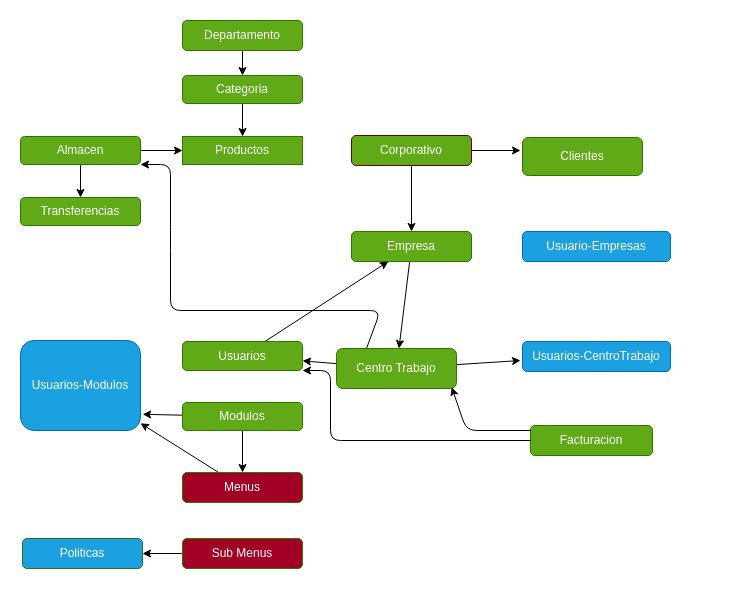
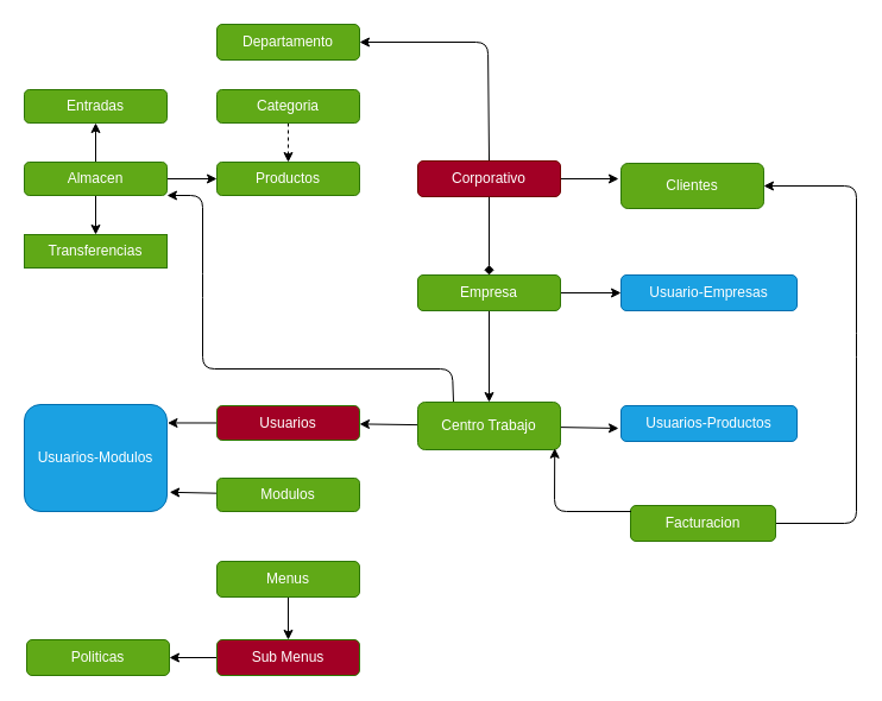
+ <mxCell id="4" style="edgeStyle=none;html=1;exitX=0.5;exitY=0;exitDx=0;exitDy=0;entryX=1;entryY=0.5;entryDx=0;entryDy=0;rounded=1;" parent="1" source="5" target="35" edge="1"><mxGeometry relative="1" as="geometry"><Array as="points"><mxPoint x="410" y="35" /></Array></mxGeometry></mxCell>
- <mxCell id="34" value="" style="edgeStyle=none;html=1;rounded=1;" parent="1" source="35" target="37" edge="1"><mxGeometry relative="1" as="geometry" /></mxCell>
+ <mxCell id="39" value="Entradas" style="rounded=1;whiteSpace=wrap;html=1;fillColor=#60a917;fontColor=#ffffff;strokeColor=#2D7600;" parent="1" vertex="1"><mxGeometry x="20" y="75" width="120" height="28" as="geometry" /></mxCell>
- <mxCell id="36" value="" style="edgeStyle=none;html=1;rounded=1;" parent="1" source="37" target="26" edge="1"><mxGeometry relative="1" as="geometry" /></mxCell>
+ <mxCell id="36" value="" style="edgeStyle=none;html=1;rounded=1;dashed=1;" parent="1" source="37" target="26" edge="1"><mxGeometry relative="1" as="geometry" /></mxCell>
+ <mxCell id="31" value="" style="edgeStyle=none;html=1;rounded=1;" parent="1" source="32" target="39" edge="1"><mxGeometry relative="1" as="geometry" /></mxCell>
- <mxCell id="26" value="Productos" style="whiteSpace=wrap;html=1;fillColor=#60a917;fontColor=#ffffff;strokeColor=#2D7600;rounded=0;" parent="1" vertex="1"><mxGeometry x="182" y="136" width="120" height="28" as="geometry" /></mxCell>
+ <mxCell id="26" value="Productos" style="rounded=1;whiteSpace=wrap;html=1;fillColor=#60a917;fontColor=#ffffff;strokeColor=#2D7600;" parent="1" vertex="1"><mxGeometry x="182" y="136" width="120" height="28" as="geometry" /></mxCell>
- <mxCell id="5" value="Corporativo" style="rounded=1;whiteSpace=wrap;html=1;fillColor=#60a917;fontColor=#ffffff;strokeColor=#6F0000;" parent="1" vertex="1"><mxGeometry x="351" y="135" width="120" height="30" as="geometry" /></mxCell>
+ <mxCell id="5" value="Corporativo" style="rounded=1;whiteSpace=wrap;html=1;fillColor=#a20025;fontColor=#ffffff;strokeColor=#6F0000;" parent="1" vertex="1"><mxGeometry x="351" y="135" width="120" height="30" as="geometry" /></mxCell>
- <mxCell id="38" value="Transferencias" style="rounded=1;whiteSpace=wrap;html=1;fillColor=#60a917;fontColor=#ffffff;strokeColor=#2D7600;" parent="1" vertex="1"><mxGeometry x="20" y="197" width="120" height="28" as="geometry" /></mxCell>
+ <mxCell id="38" value="Transferencias" style="whiteSpace=wrap;html=1;fillColor=#60a917;fontColor=#ffffff;strokeColor=#2D7600;rounded=0;" parent="1" vertex="1"><mxGeometry x="20" y="197" width="120" height="28" as="geometry" /></mxCell>
- <mxCell id="2" style="edgeStyle=none;html=1;exitX=0.5;exitY=1;exitDx=0;exitDy=0;entryX=0.5;entryY=0;entryDx=0;entryDy=0;rounded=1;" parent="1" source="5" target="8" edge="1"><mxGeometry relative="1" as="geometry" /></mxCell>
+ <mxCell id="2" style="edgeStyle=none;html=1;exitX=0.5;exitY=1;exitDx=0;exitDy=0;entryX=0.5;entryY=0;entryDx=0;entryDy=0;rounded=1;endArrow=diamond;" parent="1" source="5" target="8" edge="1"><mxGeometry relative="1" as="geometry" /></mxCell>
+ <mxCell id="6" value="" style="edgeStyle=none;html=1;rounded=1;" parent="1" source="8" target="22" edge="1"><mxGeometry relative="1" as="geometry" /></mxCell>
+ <mxCell id="27" style="edgeStyle=none;html=1;exitX=1;exitY=0.5;exitDx=0;exitDy=0;entryX=1;entryY=0.5;entryDx=0;entryDy=0;rounded=1;" parent="1" source="33" target="28" edge="1"><mxGeometry relative="1" as="geometry"><Array as="points"><mxPoint x="720" y="440" /><mxPoint x="720" y="290" /><mxPoint x="720" y="156" /></Array></mxGeometry></mxCell>
- <mxCell id="13" value="" style="edgeStyle=none;html=1;rounded=1;" parent="1" source="14" target="8" edge="1"><mxGeometry relative="1" as="geometry" /></mxCell>
+ <mxCell id="13" value="" style="edgeStyle=none;html=1;entryX=1.004;entryY=0.172;entryDx=0;entryDy=0;entryPerimeter=0;rounded=1;" parent="1" source="14" target="25" edge="1"><mxGeometry relative="1" as="geometry" /></mxCell>
- <mxCell id="14" value="Usuarios" style="rounded=1;whiteSpace=wrap;html=1;fillColor=#60a917;fontColor=#ffffff;strokeColor=#2D7600;" parent="1" vertex="1"><mxGeometry x="182" y="341" width="120" height="29" as="geometry" /></mxCell>
+ <mxCell id="14" value="Usuarios" style="rounded=1;whiteSpace=wrap;html=1;fillColor=#a20025;fontColor=#ffffff;strokeColor=#2D7600;" parent="1" vertex="1"><mxGeometry x="182" y="341" width="120" height="29" as="geometry" /></mxCell>
- <mxCell id="23" value="Usuarios-CentroTrabajo" style="rounded=1;whiteSpace=wrap;html=1;fillColor=#1ba1e2;fontColor=#ffffff;strokeColor=#006EAF;" parent="1" vertex="1"><mxGeometry x="522" y="341" width="148" height="30" as="geometry" /></mxCell>
+ <mxCell id="23" value="Usuarios-Productos" style="rounded=1;whiteSpace=wrap;html=1;fillColor=#1ba1e2;fontColor=#ffffff;strokeColor=#006EAF;" parent="1" vertex="1"><mxGeometry x="522" y="341" width="148" height="30" as="geometry" /></mxCell>
- <mxCell id="12" value="Centro Trabajo" style="rounded=1;whiteSpace=wrap;html=1;fillColor=#60a917;fontColor=#ffffff;strokeColor=#2D7600;" parent="1" vertex="1"><mxGeometry x="336" y="348" width="120" height="40" as="geometry" /></mxCell>
+ <mxCell id="12" value="Centro Trabajo" style="rounded=1;whiteSpace=wrap;html=1;fillColor=#60a917;fontColor=#ffffff;strokeColor=#2D7600;" parent="1" vertex="1"><mxGeometry x="351" y="338" width="120" height="40" as="geometry" /></mxCell>
- <mxCell id="41" value="" style="endArrow=classic;html=1;exitX=0;exitY=0.5;exitDx=0;exitDy=0;entryX=1;entryY=1;entryDx=0;entryDy=0;rounded=1;" parent="1" source="33" target="14" edge="1"><mxGeometry width="50" height="50" relative="1" as="geometry"><mxPoint x="610" y="340" as="sourcePoint" /><mxPoint x="660" y="290" as="targetPoint" /><Array as="points"><mxPoint x="330" y="440" /><mxPoint x="330" y="370" /></Array></mxGeometry></mxCell>
- <mxCell id="15" value="" style="edgeStyle=none;html=1;rounded=1;" parent="1" source="17" target="19" edge="1"><mxGeometry relative="1" as="geometry" /></mxCell>
- <mxCell id="18" value="" style="edgeStyle=none;html=1;rounded=1;" parent="1" source="19" target="25" edge="1"><mxGeometry relative="1" as="geometry" /></mxCell>
+ <mxCell id="18" value="" style="edgeStyle=none;html=1;rounded=1;" parent="1" source="19" target="21" edge="1"><mxGeometry relative="1" as="geometry" /></mxCell>
- <mxCell id="19" value="Menus" style="rounded=1;whiteSpace=wrap;html=1;fillColor=#a20025;fontColor=#ffffff;strokeColor=#2D7600;" parent="1" vertex="1"><mxGeometry x="182" y="472" width="120" height="30" as="geometry" /></mxCell>
+ <mxCell id="19" value="Menus" style="rounded=1;whiteSpace=wrap;html=1;fillColor=#60a917;fontColor=#ffffff;strokeColor=#2D7600;" parent="1" vertex="1"><mxGeometry x="182" y="472" width="120" height="30" as="geometry" /></mxCell>
- <mxCell id="24" value="Politicas" style="rounded=1;whiteSpace=wrap;html=1;fillColor=#1ba1e2;fontColor=#ffffff;strokeColor=#2D7600;" parent="1" vertex="1"><mxGeometry x="22" y="538" width="120" height="30" as="geometry" /></mxCell>
+ <mxCell id="24" value="Politicas" style="rounded=1;whiteSpace=wrap;html=1;fillColor=#60a917;fontColor=#ffffff;strokeColor=#2D7600;" parent="1" vertex="1"><mxGeometry x="22" y="538" width="120" height="30" as="geometry" /></mxCell>
